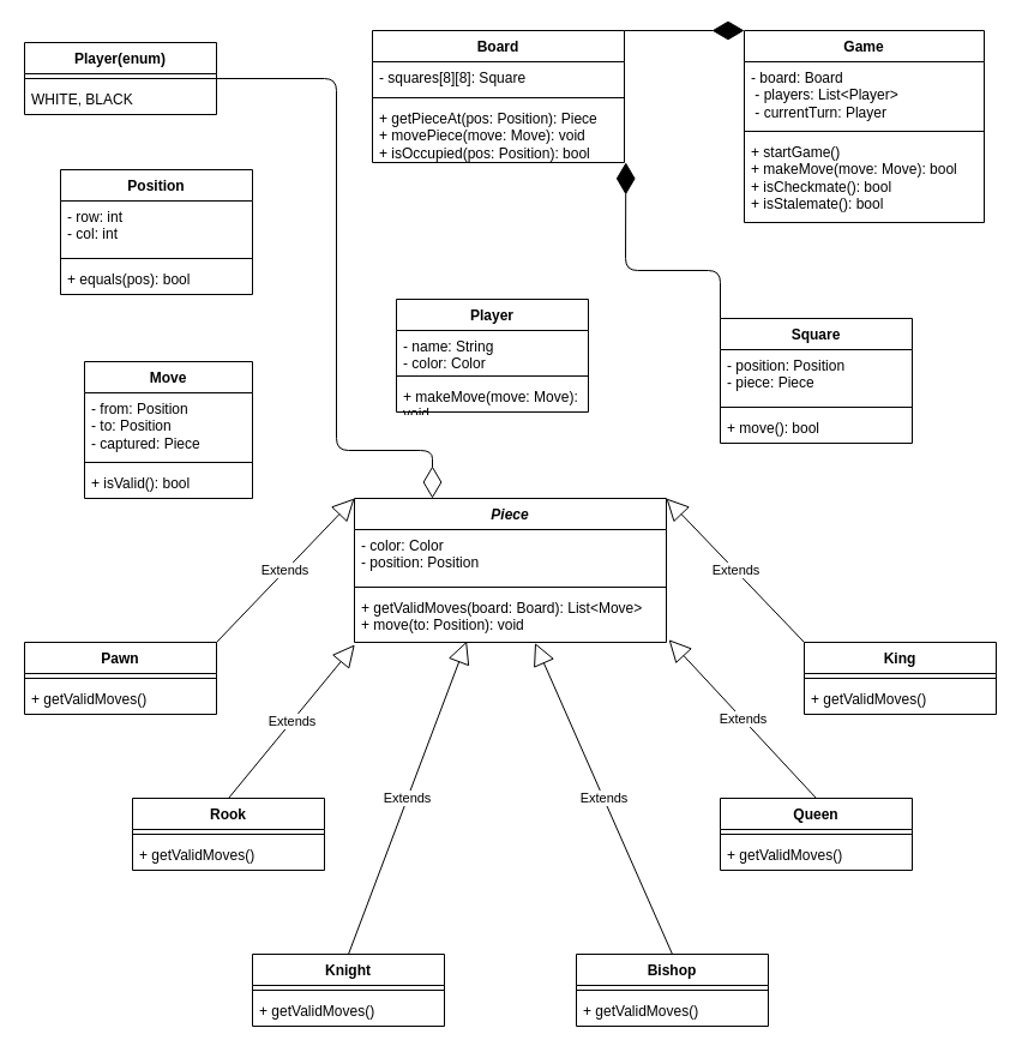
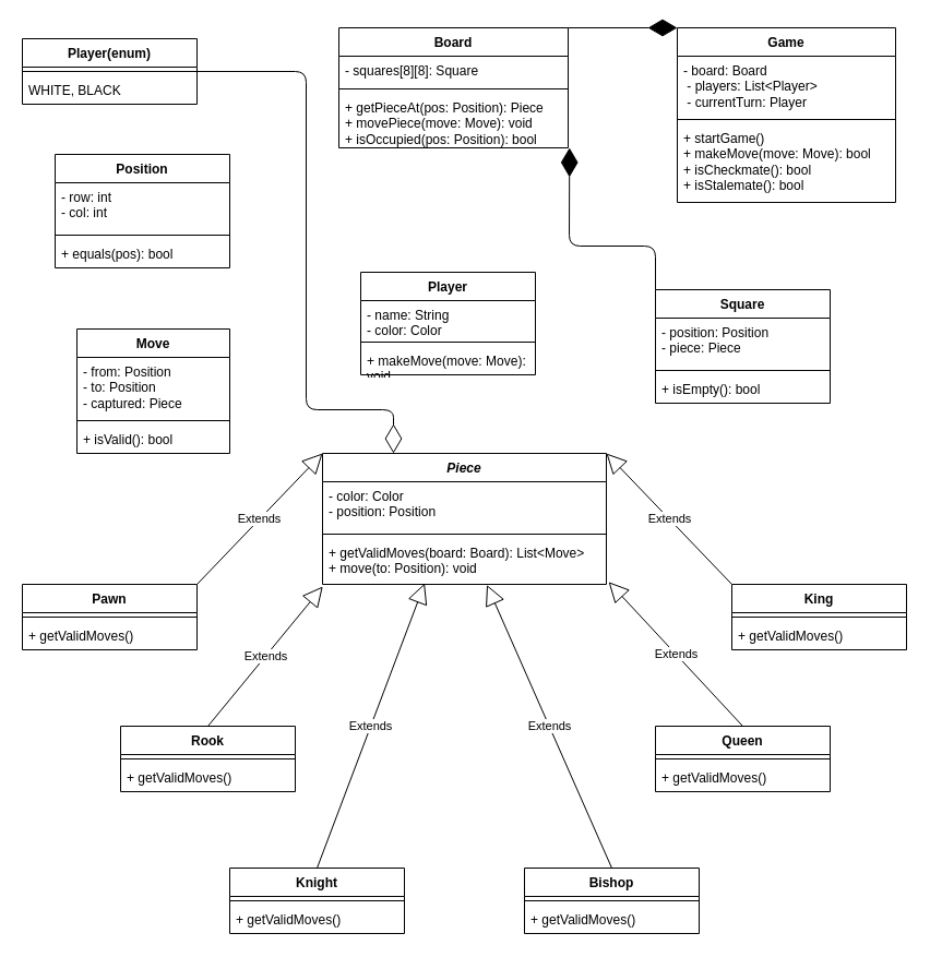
- <mxCell id="48" value="+ move(): bool&amp;nbsp;" style="text;strokeColor=none;fillColor=none;align=left;verticalAlign=top;spacingLeft=4;spacingRight=4;overflow=hidden;rotatable=0;points=[[0,0.5],[1,0.5]];portConstraint=eastwest;whiteSpace=wrap;html=1;" parent="45" vertex="1"><mxGeometry y="78" width="160" height="26" as="geometry" /></mxCell>
+ <mxCell id="48" value="+ isEmpty(): bool&amp;nbsp;" style="text;strokeColor=none;fillColor=none;align=left;verticalAlign=top;spacingLeft=4;spacingRight=4;overflow=hidden;rotatable=0;points=[[0,0.5],[1,0.5]];portConstraint=eastwest;whiteSpace=wrap;html=1;" parent="45" vertex="1"><mxGeometry y="78" width="160" height="26" as="geometry" /></mxCell>
